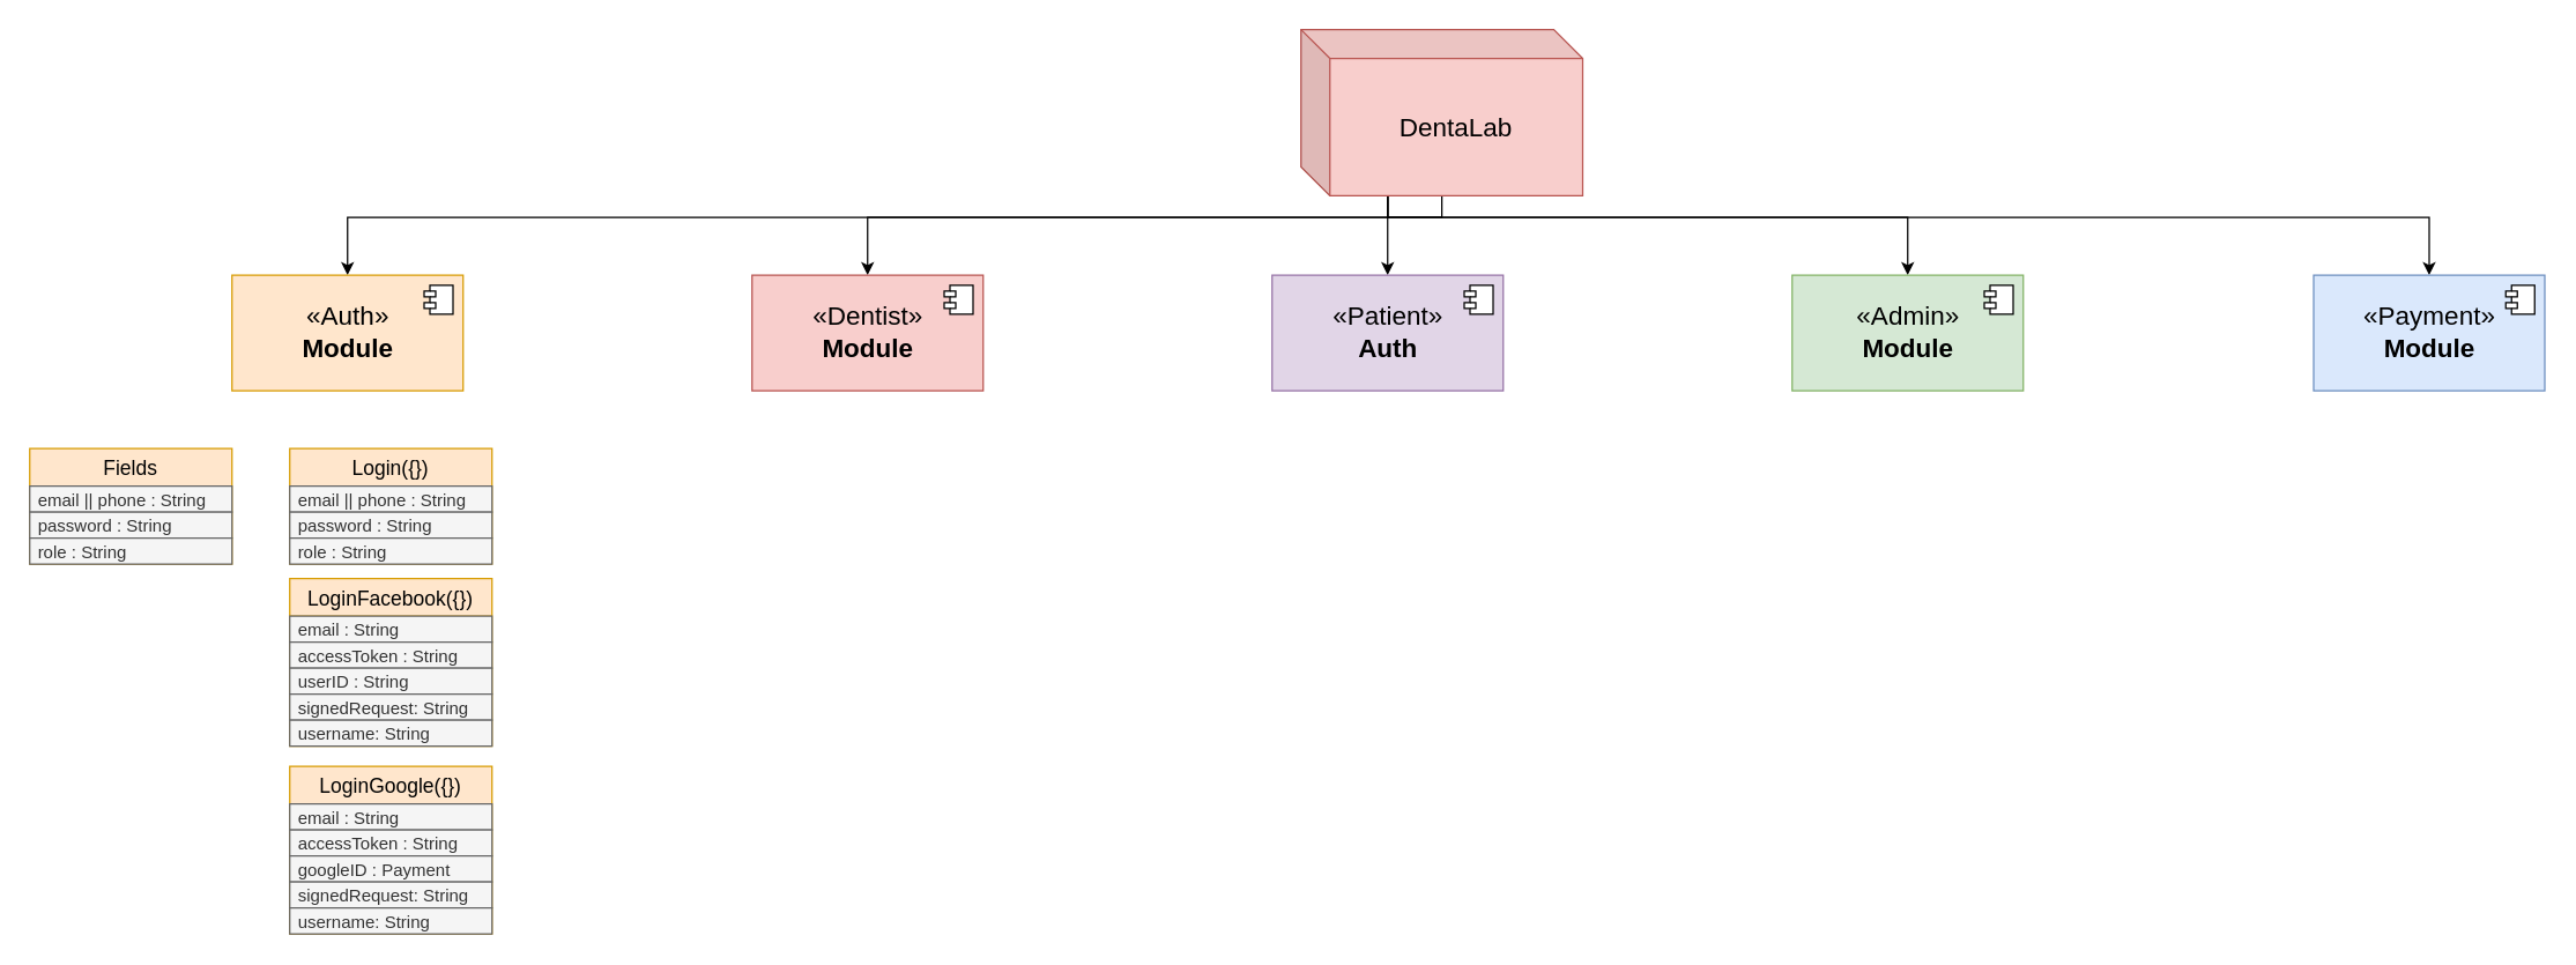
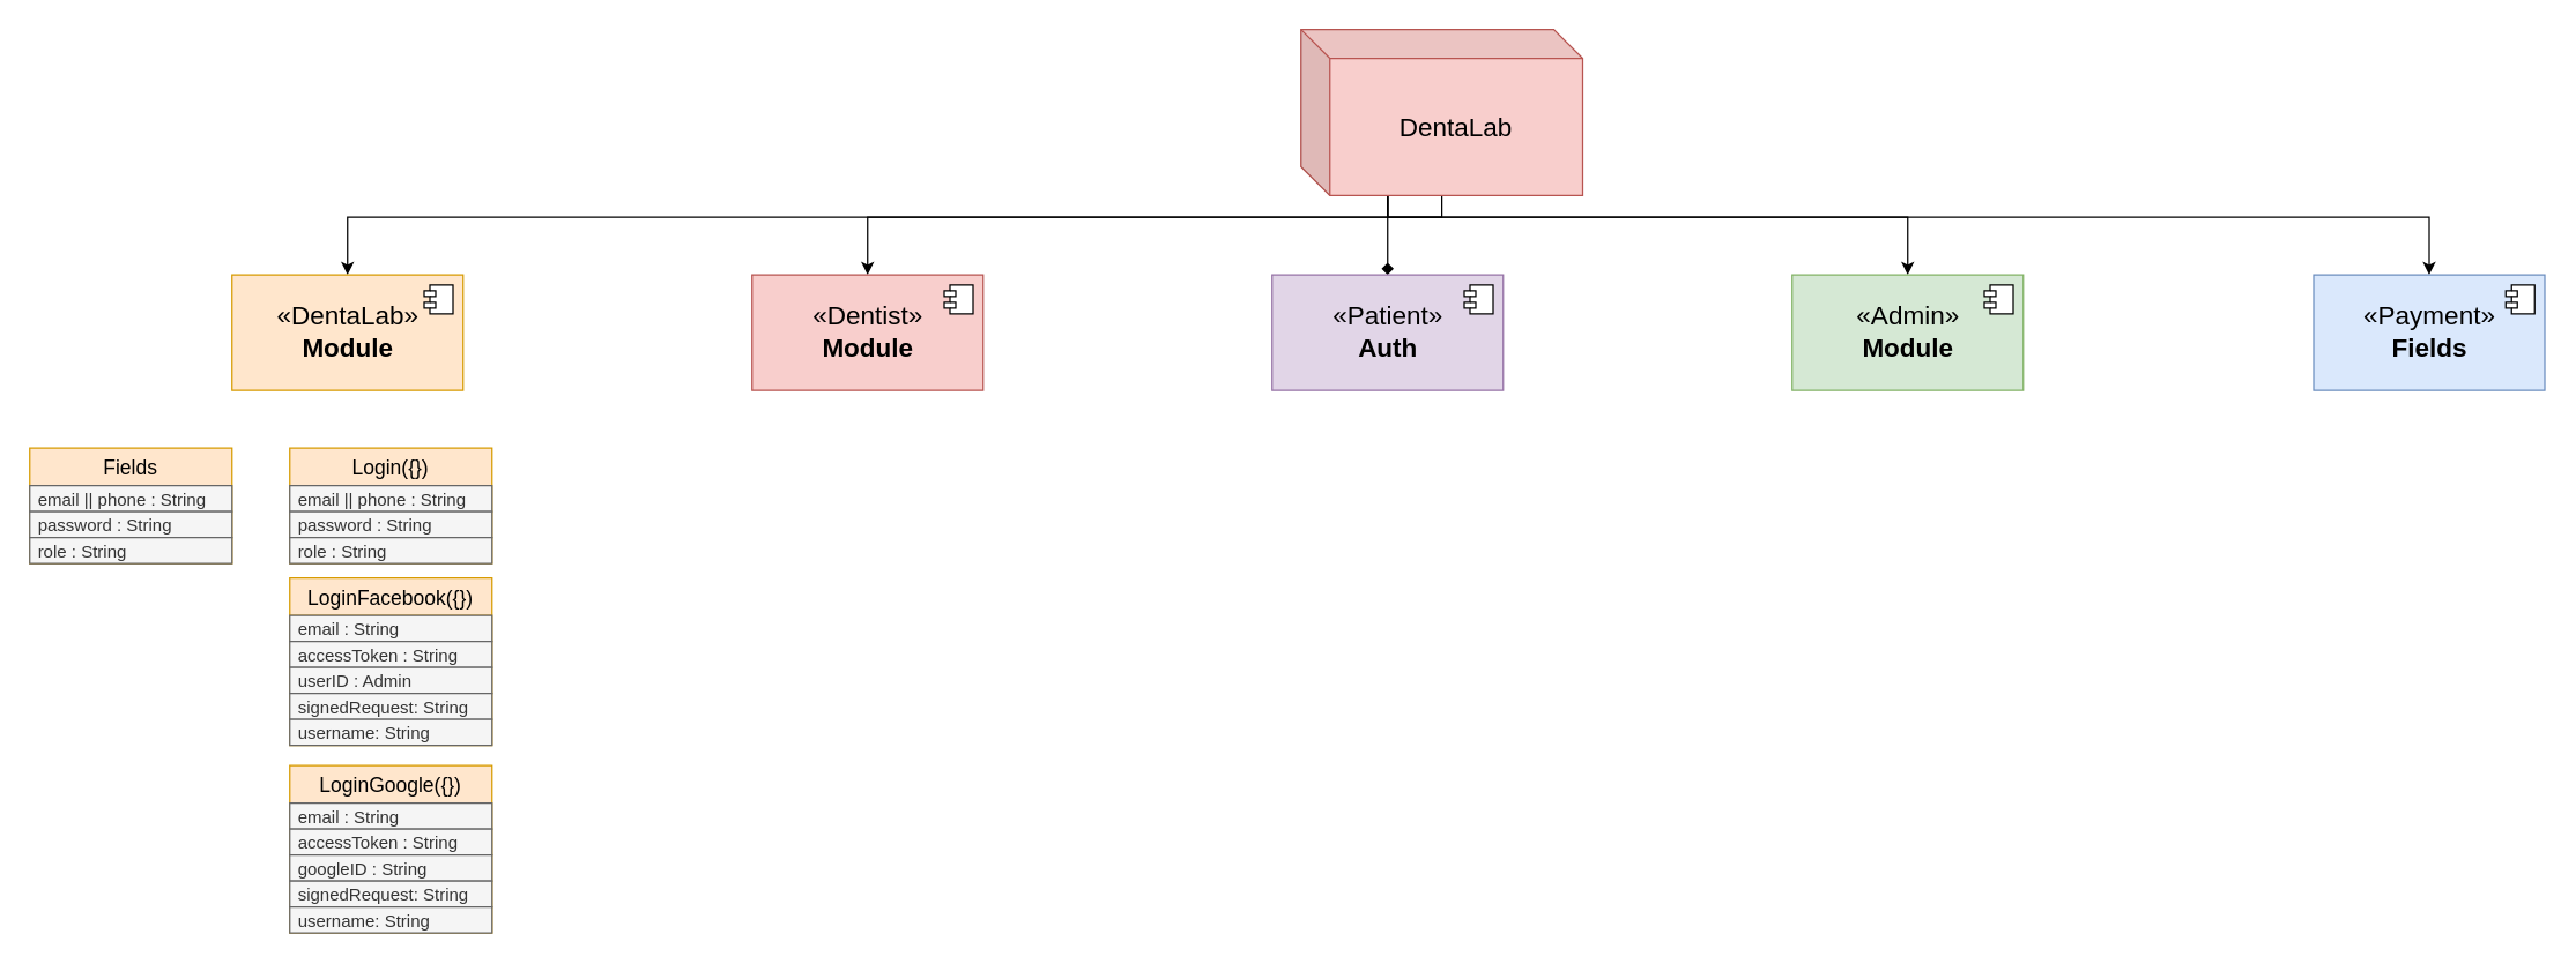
- <mxCell id="5" style="edgeStyle=orthogonalEdgeStyle;rounded=0;orthogonalLoop=1;jettySize=auto;html=1;fontSize=18;" edge="1" parent="1" source="8" target="17"><mxGeometry relative="1" as="geometry"><Array as="points"><mxPoint x="960" y="150" /><mxPoint x="960" y="150" /></Array></mxGeometry></mxCell>
+ <mxCell id="5" style="edgeStyle=orthogonalEdgeStyle;rounded=0;orthogonalLoop=1;jettySize=auto;html=1;fontSize=18;endArrow=diamond;" edge="1" parent="1" source="8" target="17"><mxGeometry relative="1" as="geometry"><Array as="points"><mxPoint x="960" y="150" /><mxPoint x="960" y="150" /></Array></mxGeometry></mxCell>
- <mxCell id="9" value="«Auth»&lt;br&gt;&lt;b&gt;Module&lt;/b&gt;" style="html=1;dropTarget=0;fontSize=18;fillColor=#ffe6cc;strokeColor=#d79b00;" vertex="1" parent="1"><mxGeometry x="160" y="190" width="160" height="80" as="geometry" /></mxCell>
+ <mxCell id="9" value="«DentaLab»&lt;br&gt;&lt;b&gt;Module&lt;/b&gt;" style="html=1;dropTarget=0;fontSize=18;fillColor=#ffe6cc;strokeColor=#d79b00;" vertex="1" parent="1"><mxGeometry x="160" y="190" width="160" height="80" as="geometry" /></mxCell>
- <mxCell id="15" value="«Payment»&lt;br&gt;&lt;b&gt;Module&lt;/b&gt;" style="html=1;dropTarget=0;fontSize=18;fillColor=#dae8fc;strokeColor=#6c8ebf;" vertex="1" parent="1"><mxGeometry x="1601" y="190" width="160" height="80" as="geometry" /></mxCell>
+ <mxCell id="15" value="«Payment»&lt;br&gt;&lt;b&gt;Fields&lt;/b&gt;" style="html=1;dropTarget=0;fontSize=18;fillColor=#dae8fc;strokeColor=#6c8ebf;" vertex="1" parent="1"><mxGeometry x="1601" y="190" width="160" height="80" as="geometry" /></mxCell>
- <mxCell id="30" value="userID : String" style="text;strokeColor=#666666;fillColor=#f5f5f5;align=left;verticalAlign=middle;spacingLeft=4;spacingRight=4;overflow=hidden;rotatable=0;points=[[0,0.5],[1,0.5]];portConstraint=eastwest;fontColor=#333333;" vertex="1" parent="27"><mxGeometry y="62" width="140" height="18" as="geometry" /></mxCell>
+ <mxCell id="30" value="userID : Admin" style="text;strokeColor=#666666;fillColor=#f5f5f5;align=left;verticalAlign=middle;spacingLeft=4;spacingRight=4;overflow=hidden;rotatable=0;points=[[0,0.5],[1,0.5]];portConstraint=eastwest;fontColor=#333333;" vertex="1" parent="27"><mxGeometry y="62" width="140" height="18" as="geometry" /></mxCell>
- <mxCell id="36" value="googleID : Payment" style="text;strokeColor=#666666;fillColor=#f5f5f5;align=left;verticalAlign=middle;spacingLeft=4;spacingRight=4;overflow=hidden;rotatable=0;points=[[0,0.5],[1,0.5]];portConstraint=eastwest;fontColor=#333333;" vertex="1" parent="33"><mxGeometry y="62" width="140" height="18" as="geometry" /></mxCell>
+ <mxCell id="36" value="googleID : String" style="text;strokeColor=#666666;fillColor=#f5f5f5;align=left;verticalAlign=middle;spacingLeft=4;spacingRight=4;overflow=hidden;rotatable=0;points=[[0,0.5],[1,0.5]];portConstraint=eastwest;fontColor=#333333;" vertex="1" parent="33"><mxGeometry y="62" width="140" height="18" as="geometry" /></mxCell>
